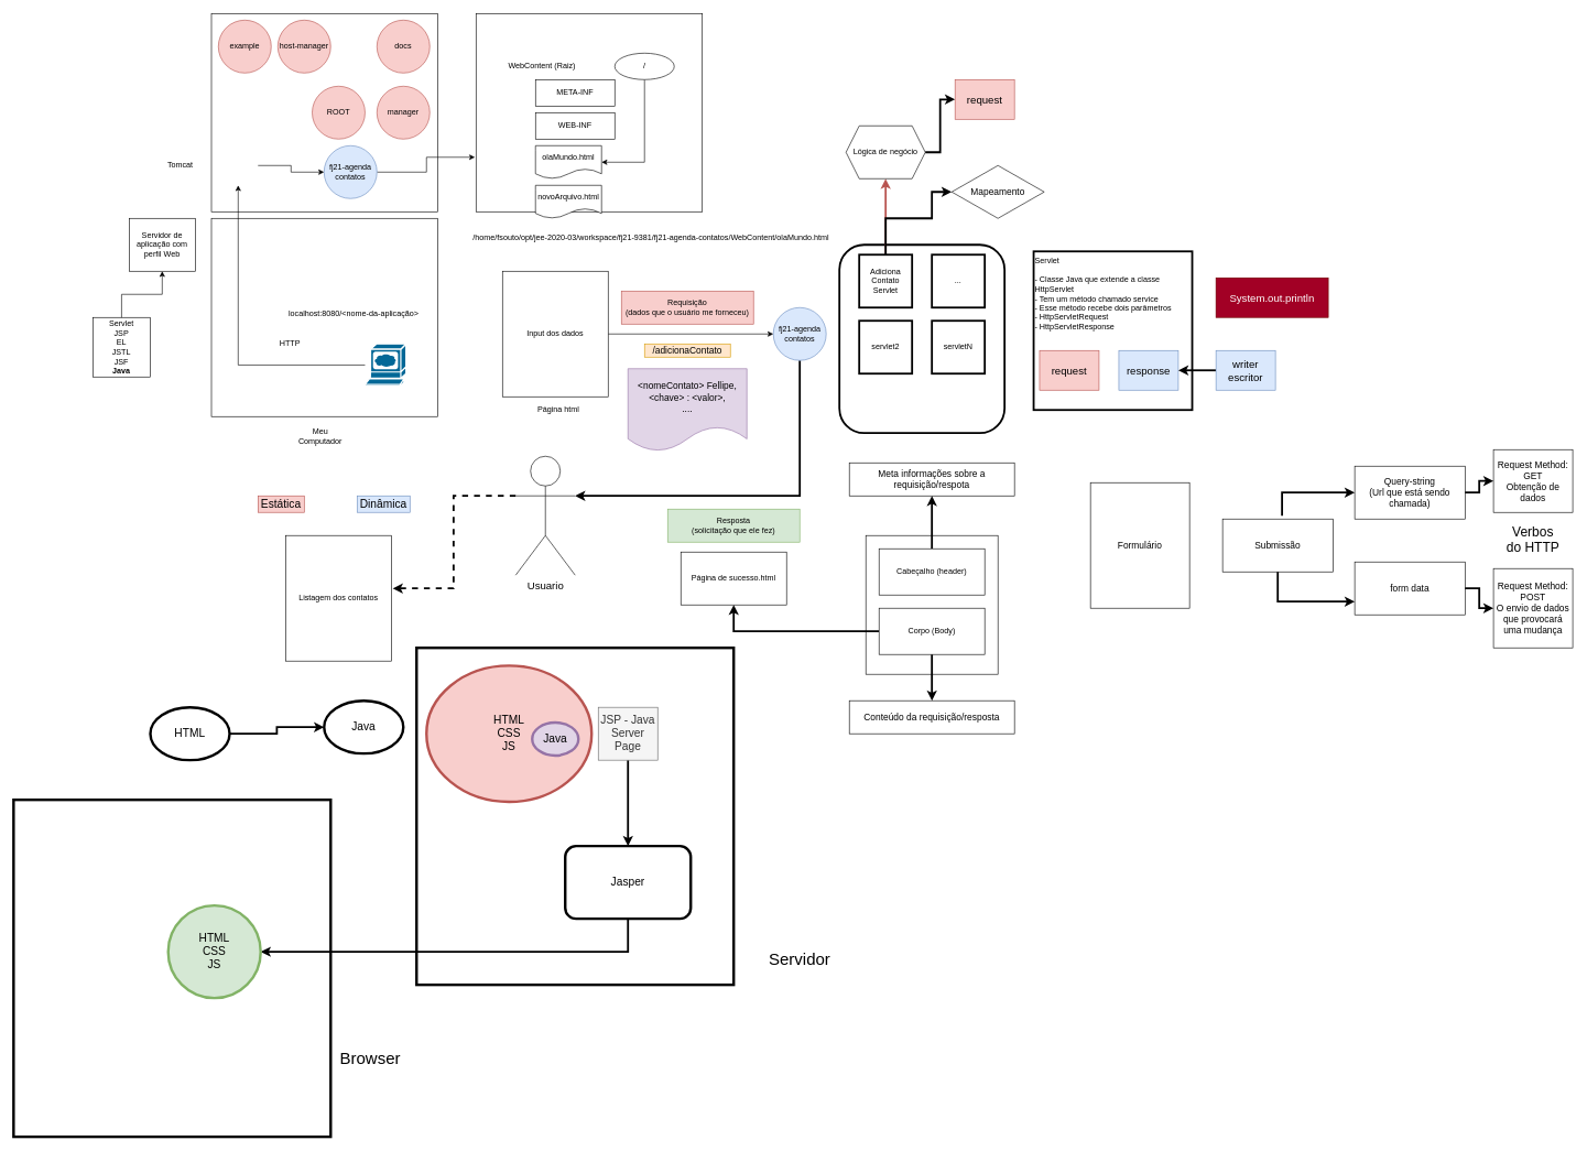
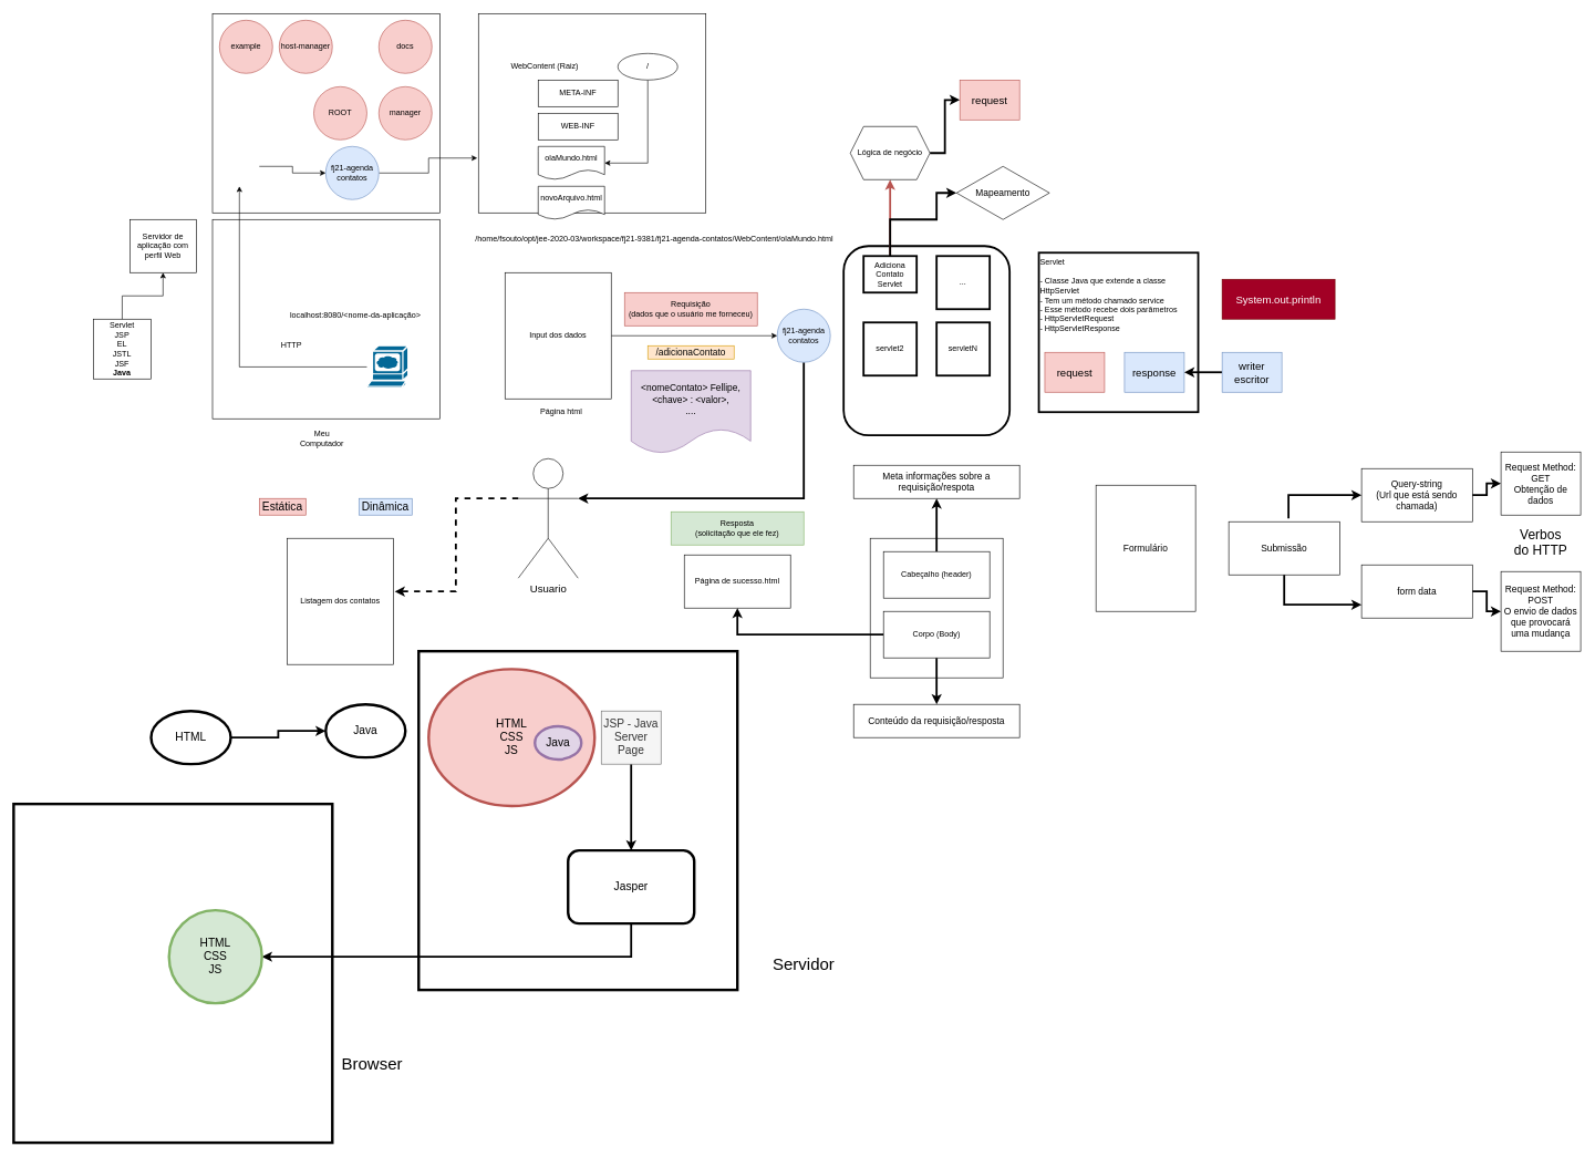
- <mxCell id="16" value="Tomcat" style="text;html=1;strokeColor=none;fillColor=none;align=center;verticalAlign=middle;whiteSpace=wrap;rounded=0;" parent="1" vertex="1"><mxGeometry x="240" y="240" width="65" height="20" as="geometry" /></mxCell>
- <mxCell id="42" value="Adiciona&lt;br&gt;Contato&lt;br&gt;Servlet" style="whiteSpace=wrap;html=1;aspect=fixed;strokeWidth=3;fillColor=none;" vertex="1" parent="1"><mxGeometry x="1300" y="385" width="80" height="80" as="geometry" /></mxCell>
+ <mxCell id="42" value="Adiciona&lt;br&gt;Contato&lt;br&gt;Servlet" style="whiteSpace=wrap;html=1;aspect=fixed;strokeWidth=3;fillColor=none;" vertex="1" parent="1"><mxGeometry x="1300" y="385" width="80" height="55" as="geometry" /></mxCell>
